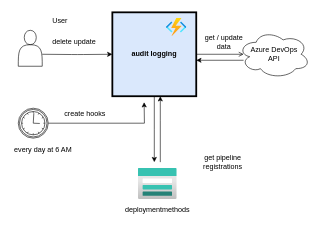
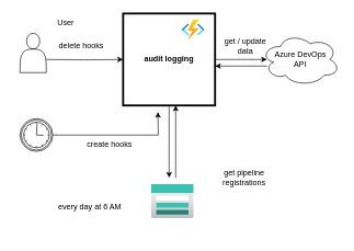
- <mxCell id="10" value="delete update" style="text;html=1;strokeColor=none;fillColor=none;align=center;verticalAlign=middle;whiteSpace=wrap;" parent="1" vertex="1"><mxGeometry x="71.98" y="60" width="103" height="20" as="geometry" /></mxCell>
+ <mxCell id="10" value="delete hooks" style="text;html=1;strokeColor=none;fillColor=none;align=center;verticalAlign=middle;whiteSpace=wrap;" parent="1" vertex="1"><mxGeometry x="71.98" y="60" width="103" height="20" as="geometry" /></mxCell>
- <mxCell id="6" value="audit logging" style="whiteSpace=wrap;html=1;aspect=fixed;strokeWidth=3;fontStyle=1;fillColor=#dae8fc;" parent="1" vertex="1"><mxGeometry x="186.98" y="20" width="140" height="140" as="geometry" /></mxCell>
+ <mxCell id="6" value="audit logging" style="whiteSpace=wrap;html=1;aspect=fixed;strokeWidth=3;fontStyle=1;" parent="1" vertex="1"><mxGeometry x="186.98" y="20" width="140" height="140" as="geometry" /></mxCell>
- <mxCell id="4" style="edgeStyle=orthogonalEdgeStyle;orthogonalLoop=1;jettySize=auto;html=1;exitX=1;exitY=0.5;exitDx=0;exitDy=0;entryX=0.075;entryY=0.5;entryDx=0;entryDy=0;entryPerimeter=0;endArrow=open;" parent="1" source="6" target="7" edge="1"><mxGeometry relative="1" as="geometry" /></mxCell>
+ <mxCell id="4" style="edgeStyle=orthogonalEdgeStyle;orthogonalLoop=1;jettySize=auto;html=1;exitX=1;exitY=0.5;exitDx=0;exitDy=0;entryX=0.075;entryY=0.5;entryDx=0;entryDy=0;entryPerimeter=0;" parent="1" source="6" target="7" edge="1"><mxGeometry relative="1" as="geometry" /></mxCell>
- <mxCell id="13" value="create hooks" style="text;html=1;strokeColor=none;fillColor=none;align=center;verticalAlign=middle;whiteSpace=wrap;" parent="1" vertex="1"><mxGeometry x="90" y="180" width="103" height="20" as="geometry" /></mxCell>
+ <mxCell id="13" value="create hooks" style="text;html=1;strokeColor=none;fillColor=none;align=center;verticalAlign=middle;whiteSpace=wrap;" parent="1" vertex="1"><mxGeometry x="115" y="210" width="103" height="20" as="geometry" /></mxCell>
- <mxCell id="14" value="every day at 6 AM" style="text;html=1;strokeColor=none;fillColor=none;align=center;verticalAlign=middle;whiteSpace=wrap;" parent="1" vertex="1"><mxGeometry x="20" y="240" width="103" height="20" as="geometry" /></mxCell>
+ <mxCell id="14" value="every day at 6 AM" style="text;html=1;strokeColor=none;fillColor=none;align=center;verticalAlign=middle;whiteSpace=wrap;" parent="1" vertex="1"><mxGeometry x="85" y="305" width="103" height="20" as="geometry" /></mxCell>
- <mxCell id="16" value="deploymentmethods" style="text;html=1;strokeColor=none;fillColor=none;align=center;verticalAlign=middle;whiteSpace=wrap;" parent="1" vertex="1"><mxGeometry x="211" y="340" width="103" height="20" as="geometry" /></mxCell>
